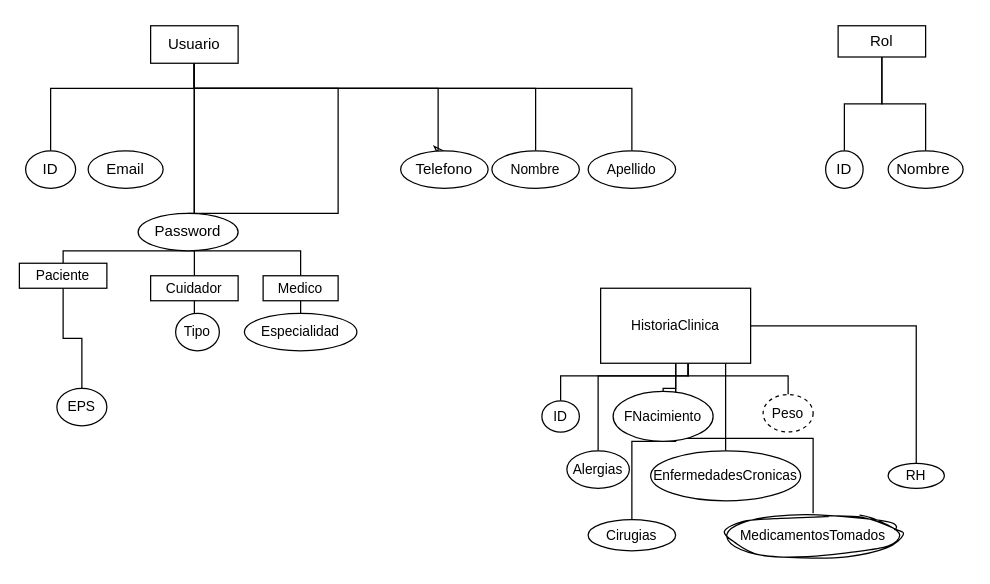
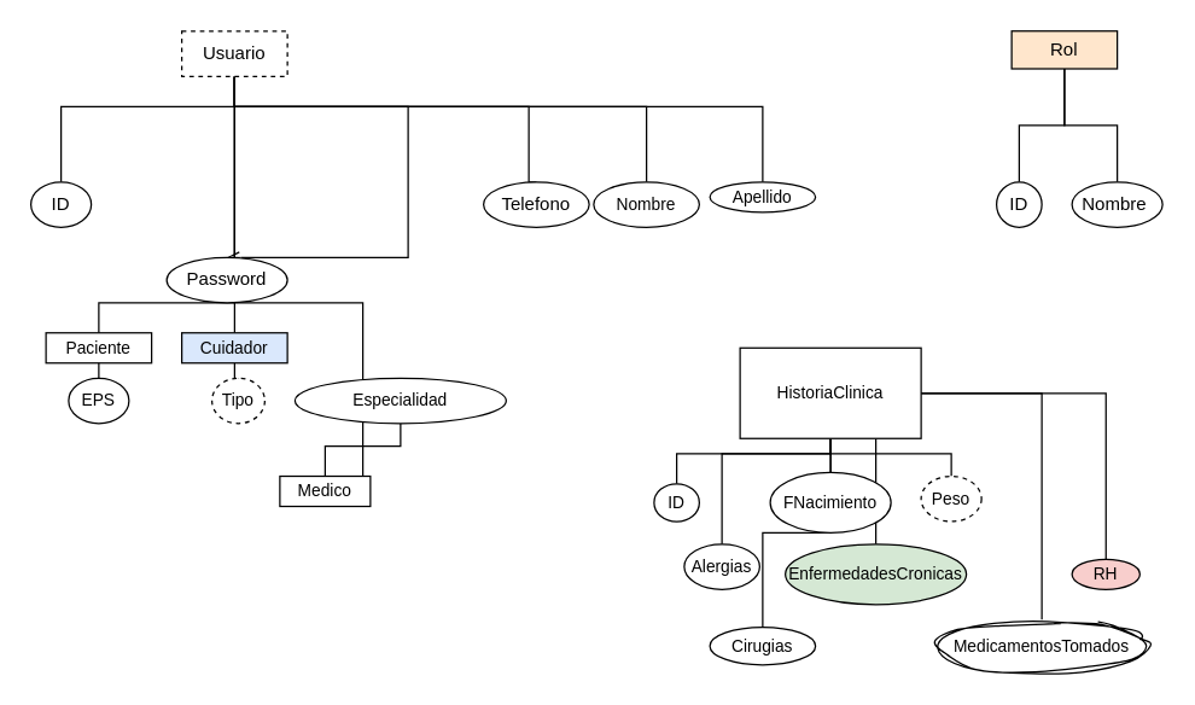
- <mxCell id="19" value="Rol" style="rounded=0;whiteSpace=wrap;html=1;" vertex="1" parent="1"><mxGeometry x="670" y="20" width="70" height="25" as="geometry" /></mxCell>
+ <mxCell id="19" value="Rol" style="rounded=0;whiteSpace=wrap;html=1;fillColor=#ffe6cc;" vertex="1" parent="1"><mxGeometry x="670" y="20" width="70" height="25" as="geometry" /></mxCell>
- <mxCell id="12" value="Usuario" style="rounded=0;whiteSpace=wrap;html=1;" vertex="1" parent="1"><mxGeometry x="120" y="20" width="70" height="30" as="geometry" /></mxCell>
+ <mxCell id="12" value="Usuario" style="rounded=0;whiteSpace=wrap;html=1;dashed=1;" vertex="1" parent="1"><mxGeometry x="120" y="20" width="70" height="30" as="geometry" /></mxCell>
- <mxCell id="4" style="edgeStyle=orthogonalEdgeStyle;rounded=0;orthogonalLoop=1;jettySize=auto;html=1;entryX=0.5;entryY=0;entryDx=0;entryDy=0;strokeColor=default;endArrow=classic;endFill=0;" edge="1" parent="1" source="12" target="16"><mxGeometry relative="1" as="geometry"><Array as="points"><mxPoint x="155" y="70" /><mxPoint x="350" y="70" /><mxPoint x="350" y="120" /></Array></mxGeometry></mxCell>
+ <mxCell id="4" style="edgeStyle=orthogonalEdgeStyle;rounded=0;orthogonalLoop=1;jettySize=auto;html=1;entryX=0.5;entryY=0;entryDx=0;entryDy=0;strokeColor=default;endArrow=none;endFill=0;" edge="1" parent="1" source="12" target="16"><mxGeometry relative="1" as="geometry"><Array as="points"><mxPoint x="155" y="70" /><mxPoint x="350" y="70" /><mxPoint x="350" y="120" /></Array></mxGeometry></mxCell>
- <mxCell id="15" value="Email" style="ellipse;whiteSpace=wrap;html=1;rounded=0;" vertex="1" parent="1"><mxGeometry x="70" y="120" width="60" height="30" as="geometry" /></mxCell>
- <mxCell id="23" value="Apellido" style="ellipse;whiteSpace=wrap;html=1;fontFamily=Helvetica;fontSize=11;fontColor=default;" vertex="1" parent="1"><mxGeometry x="470" y="120" width="70" height="30" as="geometry" /></mxCell>
+ <mxCell id="23" value="Apellido" style="ellipse;whiteSpace=wrap;html=1;fontFamily=Helvetica;fontSize=11;fontColor=default;" vertex="1" parent="1"><mxGeometry x="470" y="120" width="70" height="20" as="geometry" /></mxCell>
- <mxCell id="3" style="edgeStyle=orthogonalEdgeStyle;rounded=0;orthogonalLoop=1;jettySize=auto;html=1;entryX=0.5;entryY=0;entryDx=0;entryDy=0;endArrow=none;endFill=0;" edge="1" parent="1" source="12" target="14"><mxGeometry relative="1" as="geometry"><Array as="points"><mxPoint x="155" y="70" /><mxPoint x="270" y="70" /></Array></mxGeometry></mxCell>
+ <mxCell id="3" style="edgeStyle=orthogonalEdgeStyle;rounded=0;orthogonalLoop=1;jettySize=auto;html=1;entryX=0.5;entryY=0;entryDx=0;entryDy=0;endArrow=open;endFill=0;" edge="1" parent="1" source="12" target="14"><mxGeometry relative="1" as="geometry"><Array as="points"><mxPoint x="155" y="70" /><mxPoint x="270" y="70" /></Array></mxGeometry></mxCell>
- <mxCell id="25" value="Paciente" style="rounded=0;whiteSpace=wrap;html=1;fontFamily=Helvetica;fontSize=11;fontColor=default;" vertex="1" parent="1"><mxGeometry x="15" y="210" width="70" height="20" as="geometry" /></mxCell>
+ <mxCell id="25" value="Paciente" style="rounded=0;whiteSpace=wrap;html=1;fontFamily=Helvetica;fontSize=11;fontColor=default;" vertex="1" parent="1"><mxGeometry x="30" y="220" width="70" height="20" as="geometry" /></mxCell>
- <mxCell id="28" value="Cuidador" style="rounded=0;whiteSpace=wrap;html=1;fontFamily=Helvetica;fontSize=11;fontColor=default;" vertex="1" parent="1"><mxGeometry x="120" y="220" width="70" height="20" as="geometry" /></mxCell>
+ <mxCell id="28" value="Cuidador" style="rounded=0;whiteSpace=wrap;html=1;fontFamily=Helvetica;fontSize=11;fontColor=default;fillColor=#dae8fc;" vertex="1" parent="1"><mxGeometry x="120" y="220" width="70" height="20" as="geometry" /></mxCell>
- <mxCell id="48" value="Medico" style="rounded=0;whiteSpace=wrap;html=1;fontFamily=Helvetica;fontSize=11;fontColor=default;" vertex="1" parent="1"><mxGeometry x="210" y="220" width="60" height="20" as="geometry" /></mxCell>
+ <mxCell id="48" value="Medico" style="rounded=0;whiteSpace=wrap;html=1;fontFamily=Helvetica;fontSize=11;fontColor=default;" vertex="1" parent="1"><mxGeometry x="185" y="315" width="60" height="20" as="geometry" /></mxCell>
- <mxCell id="37" value="HistoriaClinica" style="rounded=0;whiteSpace=wrap;html=1;fontFamily=Helvetica;fontSize=11;fontColor=default;" vertex="1" parent="1"><mxGeometry x="480" y="230" width="120" height="60" as="geometry" /></mxCell>
+ <mxCell id="37" value="HistoriaClinica" style="rounded=0;whiteSpace=wrap;html=1;fontFamily=Helvetica;fontSize=11;fontColor=default;" vertex="1" parent="1"><mxGeometry x="490" y="230" width="120" height="60" as="geometry" /></mxCell>
- <mxCell id="42" value="Tipo" style="ellipse;whiteSpace=wrap;html=1;fontFamily=Helvetica;fontSize=11;fontColor=default;" vertex="1" parent="1"><mxGeometry x="140" y="250" width="35" height="30" as="geometry" /></mxCell>
+ <mxCell id="42" value="Tipo" style="ellipse;whiteSpace=wrap;html=1;fontFamily=Helvetica;fontSize=11;fontColor=default;dashed=1;" vertex="1" parent="1"><mxGeometry x="140" y="250" width="35" height="30" as="geometry" /></mxCell>
- <mxCell id="49" value="Especialidad" style="ellipse;whiteSpace=wrap;html=1;fontFamily=Helvetica;fontSize=11;fontColor=default;" vertex="1" parent="1"><mxGeometry x="195" y="250" width="90" height="30" as="geometry" /></mxCell>
+ <mxCell id="49" value="Especialidad" style="ellipse;whiteSpace=wrap;html=1;fontFamily=Helvetica;fontSize=11;fontColor=default;" vertex="1" parent="1"><mxGeometry x="195" y="250" width="140" height="30" as="geometry" /></mxCell>
- <mxCell id="26" value="EPS" style="ellipse;whiteSpace=wrap;html=1;fontFamily=Helvetica;fontSize=11;fontColor=default;" vertex="1" parent="1"><mxGeometry x="45" y="310" width="40" height="30" as="geometry" /></mxCell>
+ <mxCell id="26" value="EPS" style="ellipse;whiteSpace=wrap;html=1;fontFamily=Helvetica;fontSize=11;fontColor=default;" vertex="1" parent="1"><mxGeometry x="45" y="250" width="40" height="30" as="geometry" /></mxCell>
- <mxCell id="38" value="FNacimiento" style="ellipse;whiteSpace=wrap;html=1;fontFamily=Helvetica;fontSize=11;fontColor=default;" vertex="1" parent="1"><mxGeometry x="490" y="312.5" width="80" height="40" as="geometry" /></mxCell>
+ <mxCell id="38" value="FNacimiento" style="ellipse;whiteSpace=wrap;html=1;fontFamily=Helvetica;fontSize=11;fontColor=default;" vertex="1" parent="1"><mxGeometry x="510" y="312.5" width="80" height="40" as="geometry" /></mxCell>
- <mxCell id="43" value="EnfermedadesCronicas" style="ellipse;whiteSpace=wrap;html=1;fontFamily=Helvetica;fontSize=11;fontColor=default;" vertex="1" parent="1"><mxGeometry x="520" y="360" width="120" height="40" as="geometry" /></mxCell>
+ <mxCell id="43" value="EnfermedadesCronicas" style="ellipse;whiteSpace=wrap;html=1;fontFamily=Helvetica;fontSize=11;fontColor=default;fillColor=#d5e8d4;" vertex="1" parent="1"><mxGeometry x="520" y="360" width="120" height="40" as="geometry" /></mxCell>
- <mxCell id="40" value="RH" style="ellipse;whiteSpace=wrap;html=1;fontFamily=Helvetica;fontSize=11;fontColor=default;" vertex="1" parent="1"><mxGeometry x="710" y="370" width="45" height="20" as="geometry" /></mxCell>
+ <mxCell id="40" value="RH" style="ellipse;whiteSpace=wrap;html=1;fontFamily=Helvetica;fontSize=11;fontColor=default;fillColor=#f8cecc;" vertex="1" parent="1"><mxGeometry x="710" y="370" width="45" height="20" as="geometry" /></mxCell>
- <mxCell id="45" value="MedicamentosTomados" style="ellipse;whiteSpace=wrap;html=1;fontFamily=Helvetica;fontSize=11;fontColor=default;shadow=0;sketch=1;curveFitting=1;jiggle=2;" vertex="1" parent="1"><mxGeometry x="580" y="410" width="140" height="35" as="geometry" /></mxCell>
+ <mxCell id="45" value="MedicamentosTomados" style="ellipse;whiteSpace=wrap;html=1;fontFamily=Helvetica;fontSize=11;fontColor=default;shadow=0;sketch=1;curveFitting=1;jiggle=2;" vertex="1" parent="1"><mxGeometry x="620" y="410" width="140" height="35" as="geometry" /></mxCell>
